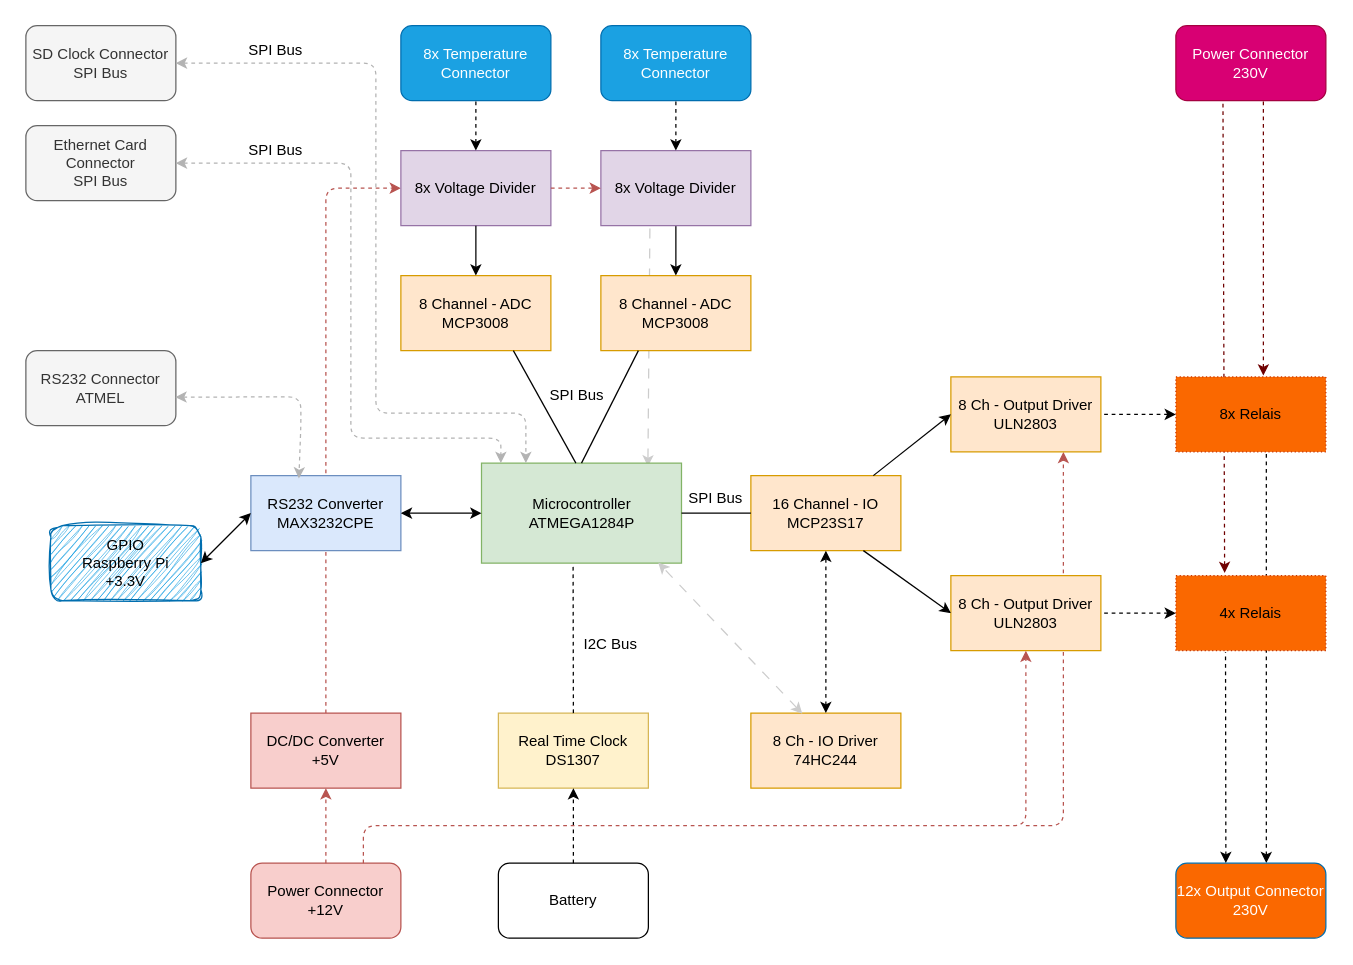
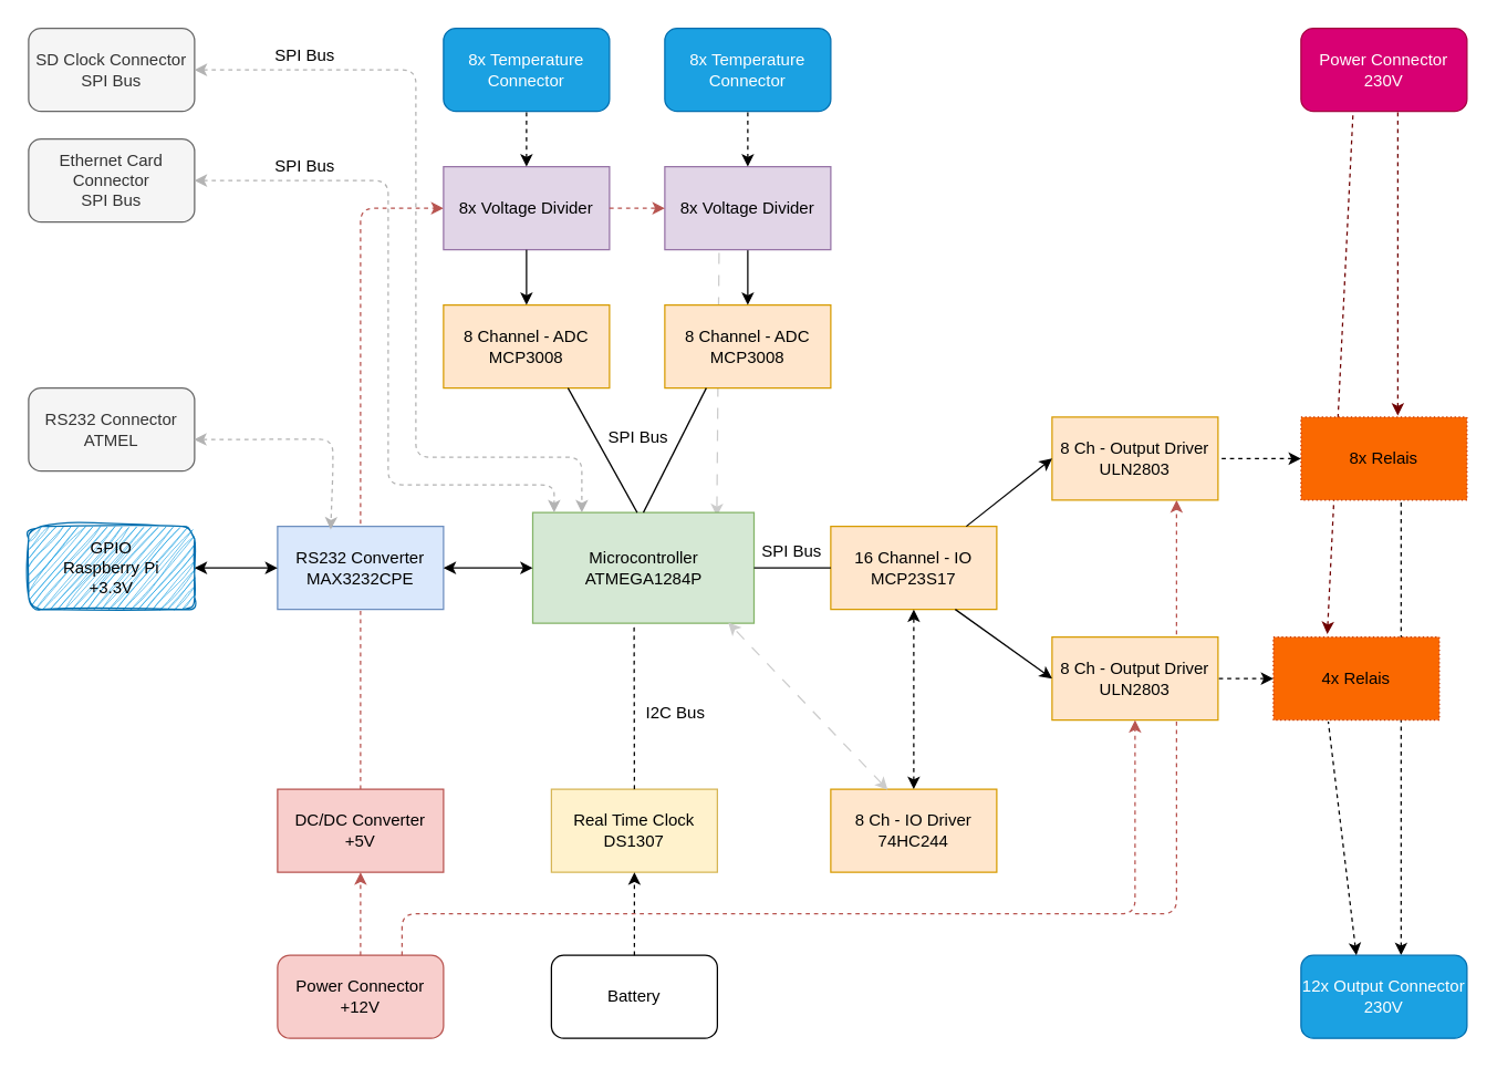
- <mxCell id="18" value="&lt;font color=&quot;#000000&quot;&gt;GPIO&lt;br&gt;Raspberry Pi&lt;br&gt;+3.3V&lt;/font&gt;" style="rounded=1;whiteSpace=wrap;html=1;fillColor=#1ba1e2;strokeColor=#006EAF;glass=0;shadow=0;fontColor=#ffffff;sketch=1;curveFitting=1;jiggle=2;" parent="1" vertex="1"><mxGeometry x="40" y="420" width="120" height="60" as="geometry" /></mxCell>
+ <mxCell id="18" value="&lt;font color=&quot;#000000&quot;&gt;GPIO&lt;br&gt;Raspberry Pi&lt;br&gt;+3.3V&lt;/font&gt;" style="rounded=1;whiteSpace=wrap;html=1;fillColor=#1ba1e2;strokeColor=#006EAF;glass=0;shadow=0;fontColor=#ffffff;sketch=1;curveFitting=1;jiggle=2;" parent="1" vertex="1"><mxGeometry x="20" y="380" width="120" height="60" as="geometry" /></mxCell>
- <mxCell id="29" value="4x Relais" style="rounded=0;whiteSpace=wrap;html=1;fillColor=#fa6800;strokeColor=#C73500;dashed=1;dashPattern=1 2;fontColor=#000000;" parent="1" vertex="1"><mxGeometry x="940" y="460" width="120" height="60" as="geometry" /></mxCell>
+ <mxCell id="29" value="4x Relais" style="rounded=0;whiteSpace=wrap;html=1;fillColor=#fa6800;strokeColor=#C73500;dashed=1;dashPattern=1 2;fontColor=#000000;" parent="1" vertex="1"><mxGeometry x="920" y="460" width="120" height="60" as="geometry" /></mxCell>
- <mxCell id="53" value="12x Output Connector&lt;br style=&quot;border-color: var(--border-color);&quot;&gt;230V" style="rounded=1;whiteSpace=wrap;html=1;fillColor=#fa6800;fontColor=#ffffff;strokeColor=#006EAF;" parent="1" vertex="1"><mxGeometry x="940" y="690" width="120" height="60" as="geometry" /></mxCell>
+ <mxCell id="53" value="12x Output Connector&lt;br style=&quot;border-color: var(--border-color);&quot;&gt;230V" style="rounded=1;whiteSpace=wrap;html=1;fillColor=#1ba1e2;fontColor=#ffffff;strokeColor=#006EAF;" parent="1" vertex="1"><mxGeometry x="940" y="690" width="120" height="60" as="geometry" /></mxCell>
